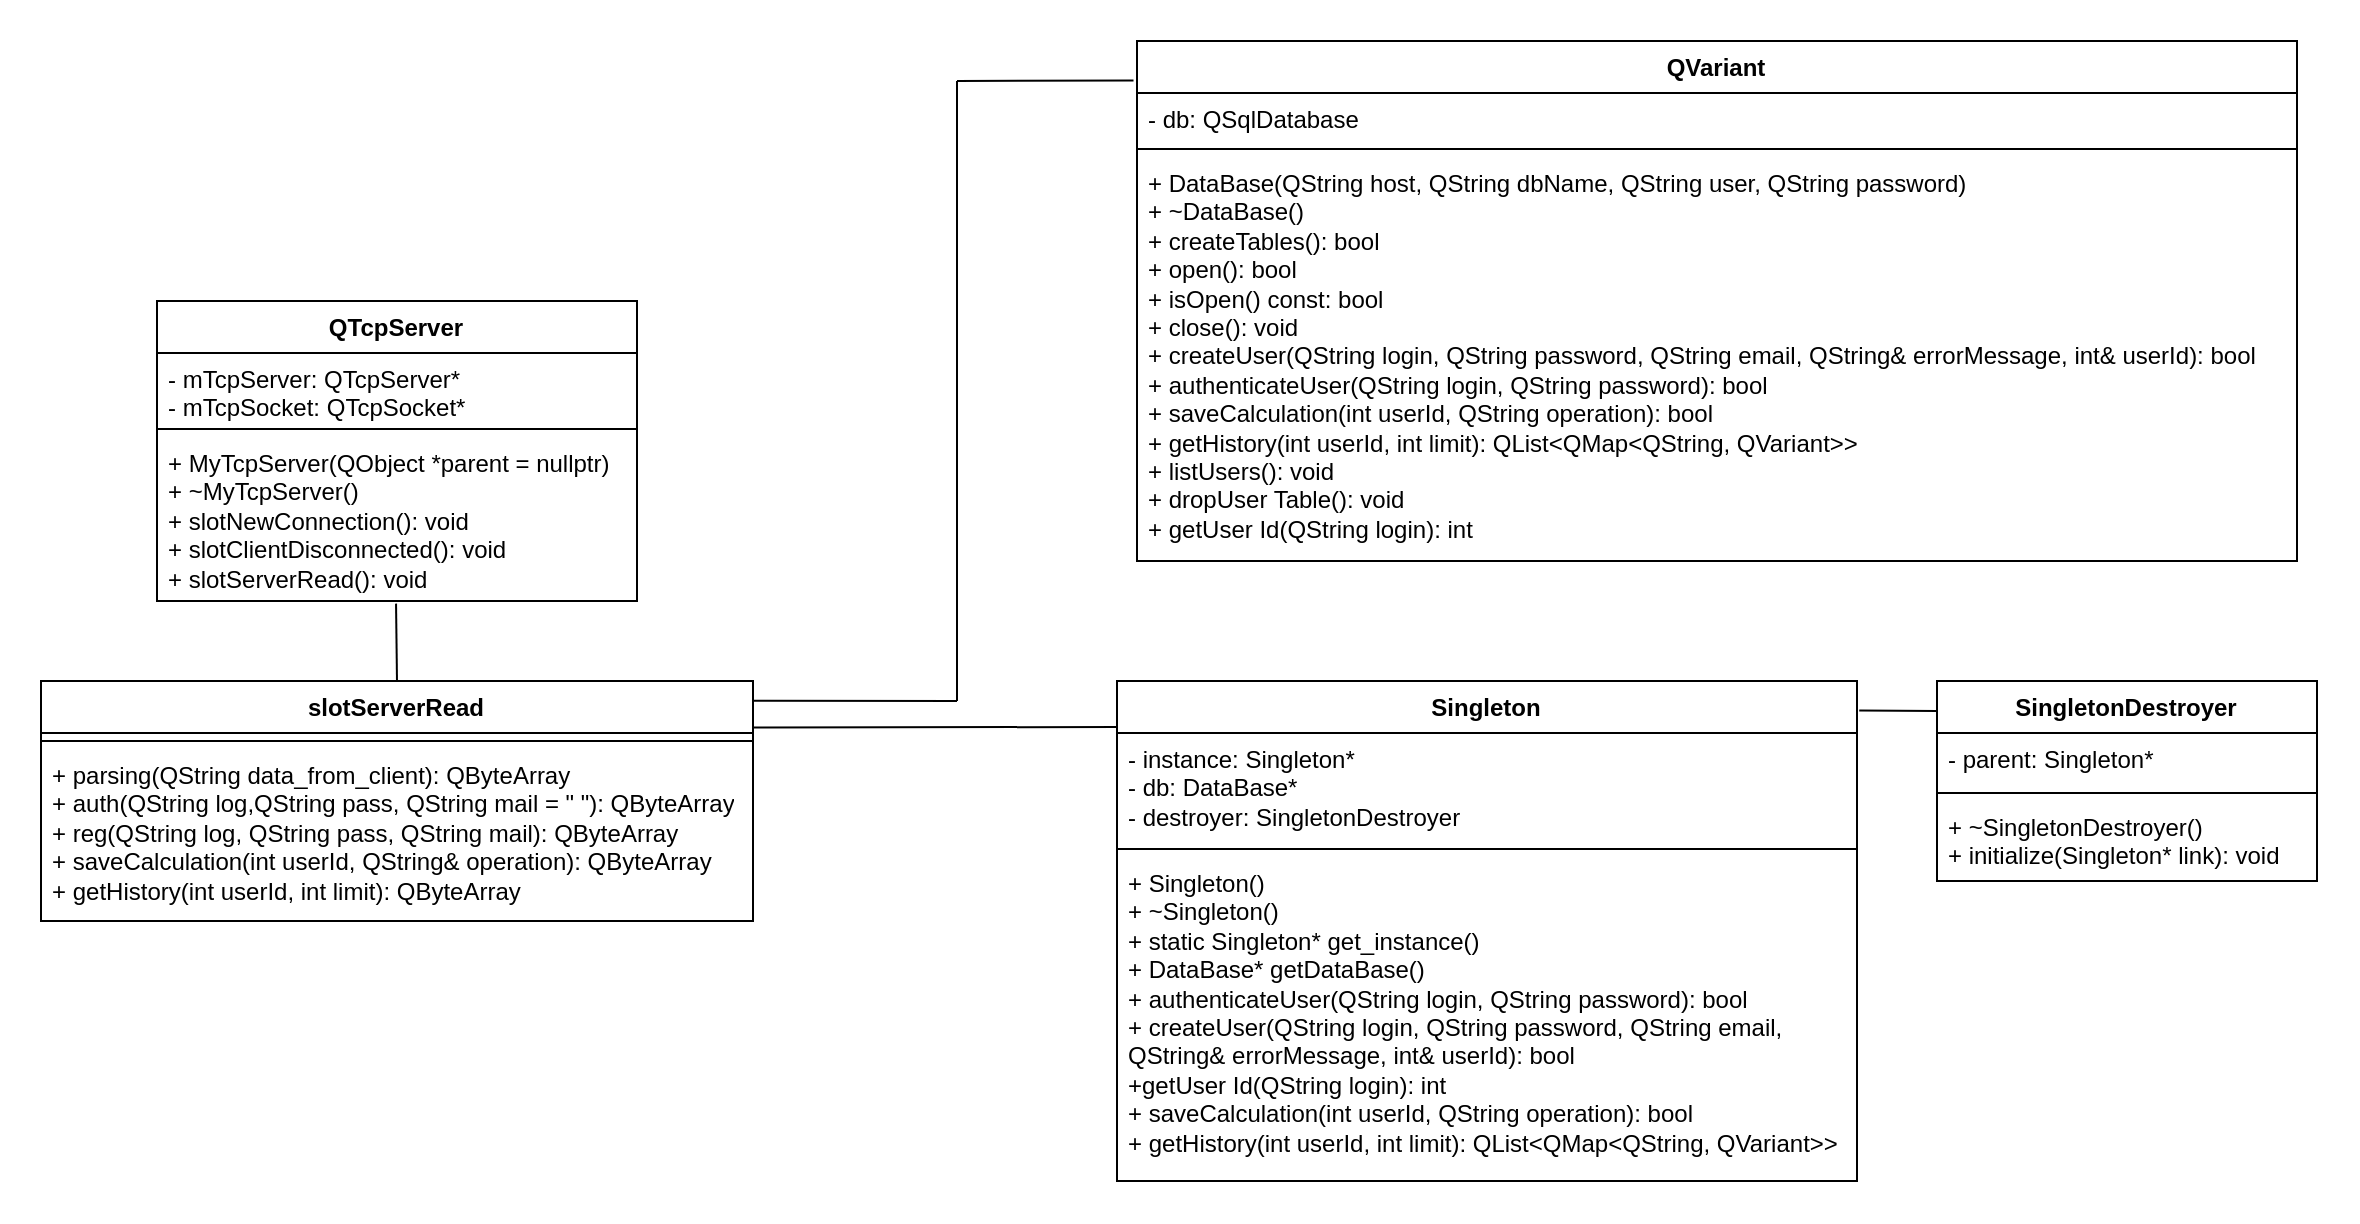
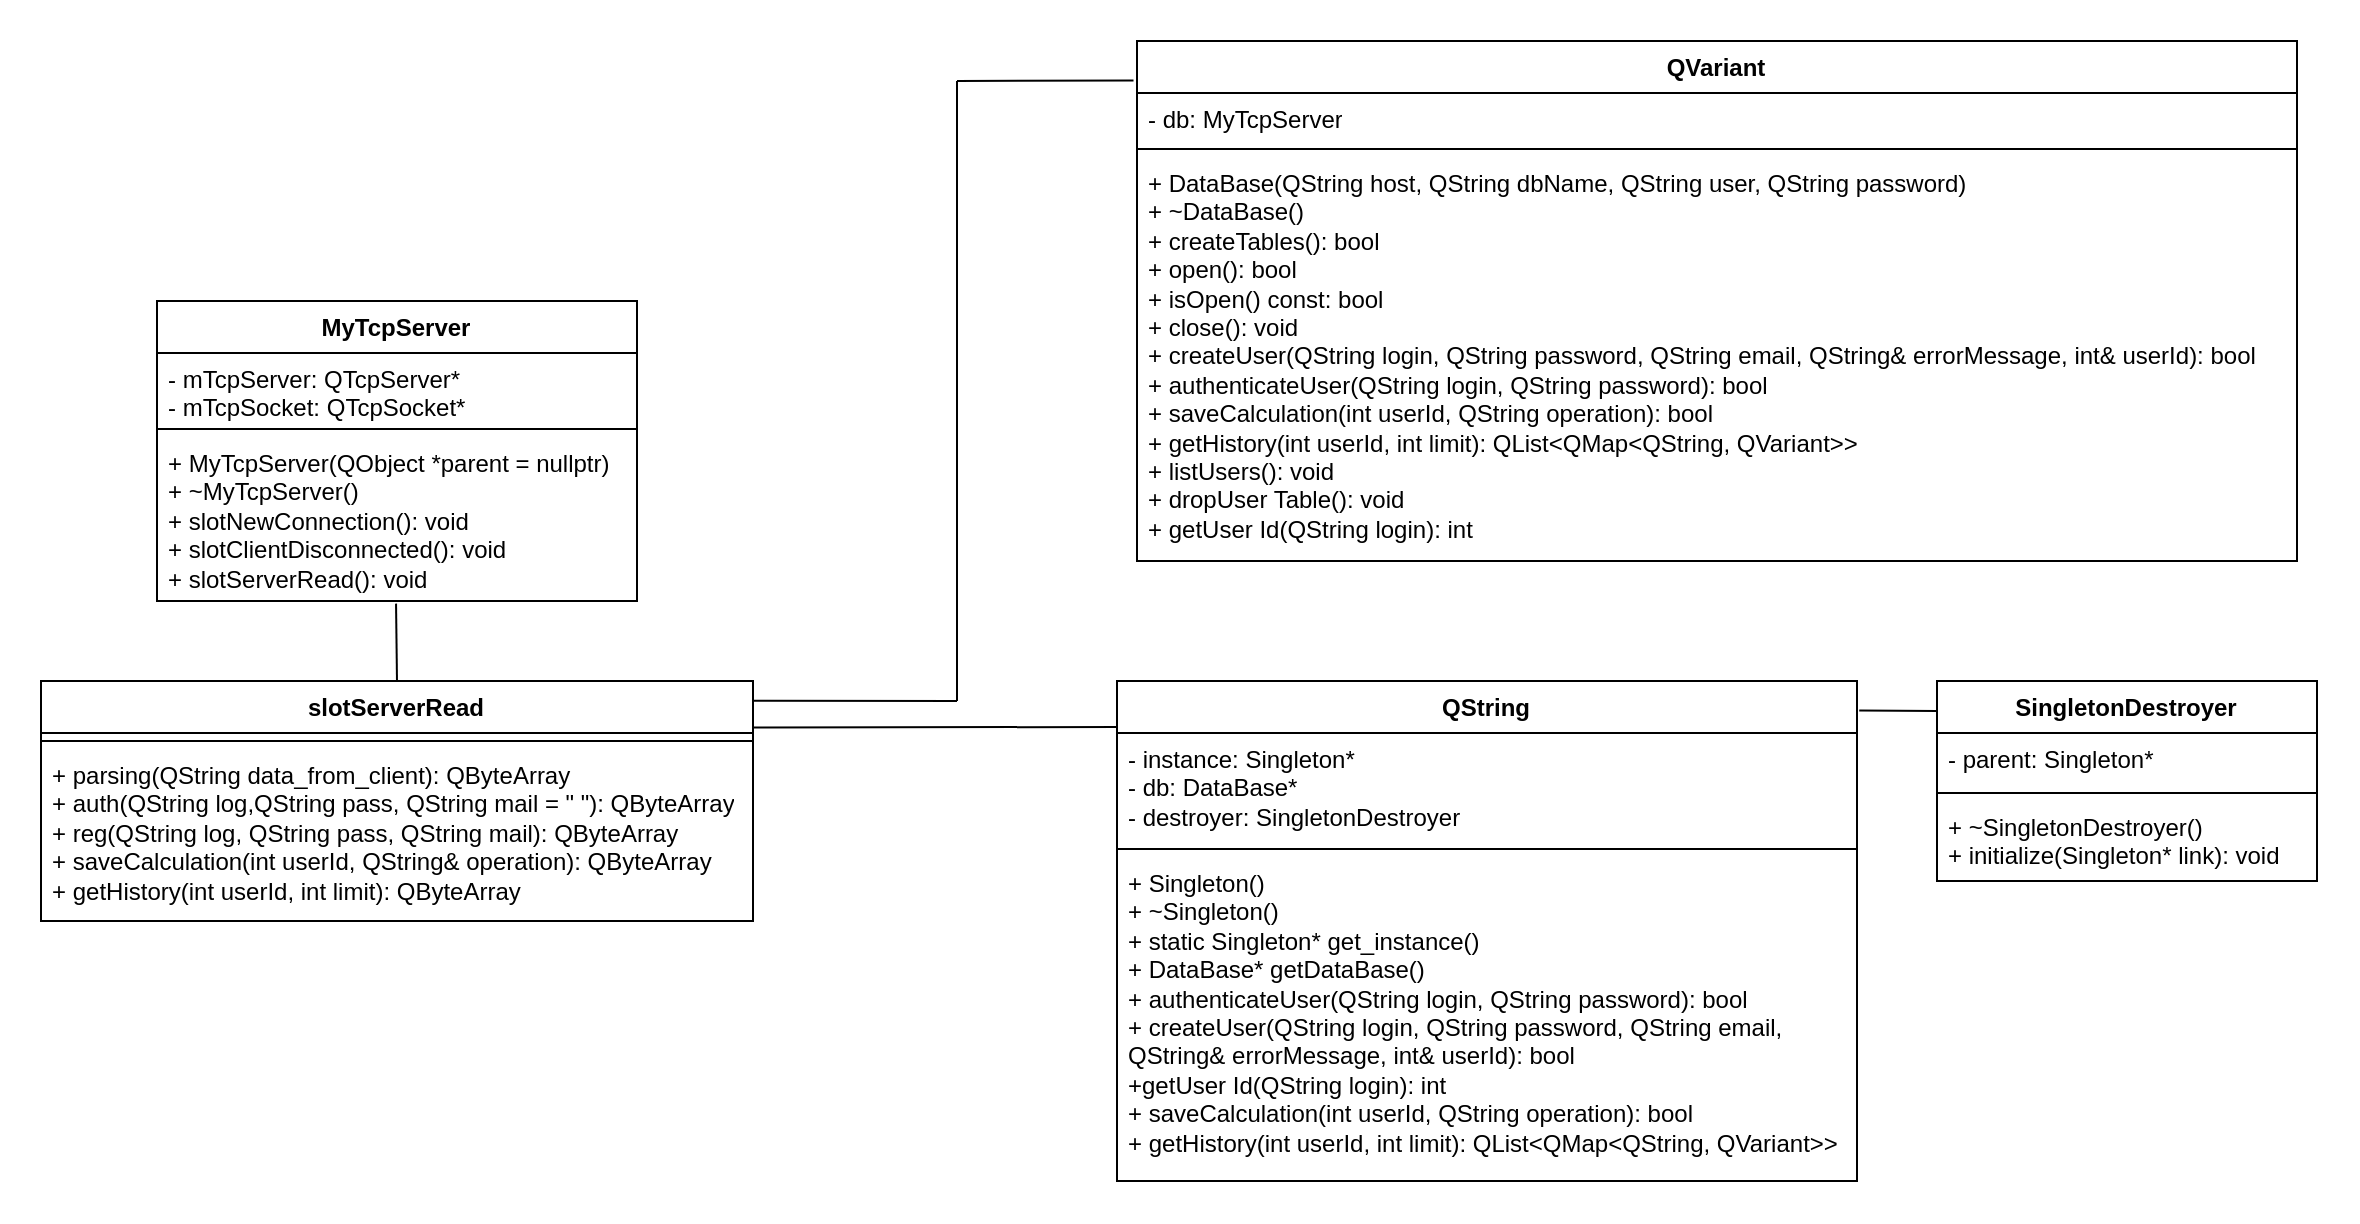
- <mxCell id="10" value="- db: QSqlDatabase" style="text;strokeColor=none;fillColor=none;align=left;verticalAlign=top;spacingLeft=4;spacingRight=4;overflow=hidden;rotatable=0;points=[[0,0.5],[1,0.5]];portConstraint=eastwest;whiteSpace=wrap;html=1;" vertex="1" parent="9"><mxGeometry y="26" width="580" height="24" as="geometry" /></mxCell>
+ <mxCell id="10" value="- db: MyTcpServer" style="text;strokeColor=none;fillColor=none;align=left;verticalAlign=top;spacingLeft=4;spacingRight=4;overflow=hidden;rotatable=0;points=[[0,0.5],[1,0.5]];portConstraint=eastwest;whiteSpace=wrap;html=1;" vertex="1" parent="9"><mxGeometry y="26" width="580" height="24" as="geometry" /></mxCell>
- <mxCell id="2" value="QTcpServer" style="swimlane;fontStyle=1;align=center;verticalAlign=top;childLayout=stackLayout;horizontal=1;startSize=26;horizontalStack=0;resizeParent=1;resizeParentMax=0;resizeLast=0;collapsible=1;marginBottom=0;whiteSpace=wrap;html=1;" vertex="1" parent="1"><mxGeometry x="78" y="150" width="240" height="150" as="geometry" /></mxCell>
+ <mxCell id="2" value="MyTcpServer" style="swimlane;fontStyle=1;align=center;verticalAlign=top;childLayout=stackLayout;horizontal=1;startSize=26;horizontalStack=0;resizeParent=1;resizeParentMax=0;resizeLast=0;collapsible=1;marginBottom=0;whiteSpace=wrap;html=1;" vertex="1" parent="1"><mxGeometry x="78" y="150" width="240" height="150" as="geometry" /></mxCell>
- <mxCell id="13" value="Singleton" style="swimlane;fontStyle=1;align=center;verticalAlign=top;childLayout=stackLayout;horizontal=1;startSize=26;horizontalStack=0;resizeParent=1;resizeParentMax=0;resizeLast=0;collapsible=1;marginBottom=0;whiteSpace=wrap;html=1;" vertex="1" parent="1"><mxGeometry x="558" y="340" width="370" height="250" as="geometry" /></mxCell>
+ <mxCell id="13" value="QString" style="swimlane;fontStyle=1;align=center;verticalAlign=top;childLayout=stackLayout;horizontal=1;startSize=26;horizontalStack=0;resizeParent=1;resizeParentMax=0;resizeLast=0;collapsible=1;marginBottom=0;whiteSpace=wrap;html=1;" vertex="1" parent="1"><mxGeometry x="558" y="340" width="370" height="250" as="geometry" /></mxCell>
